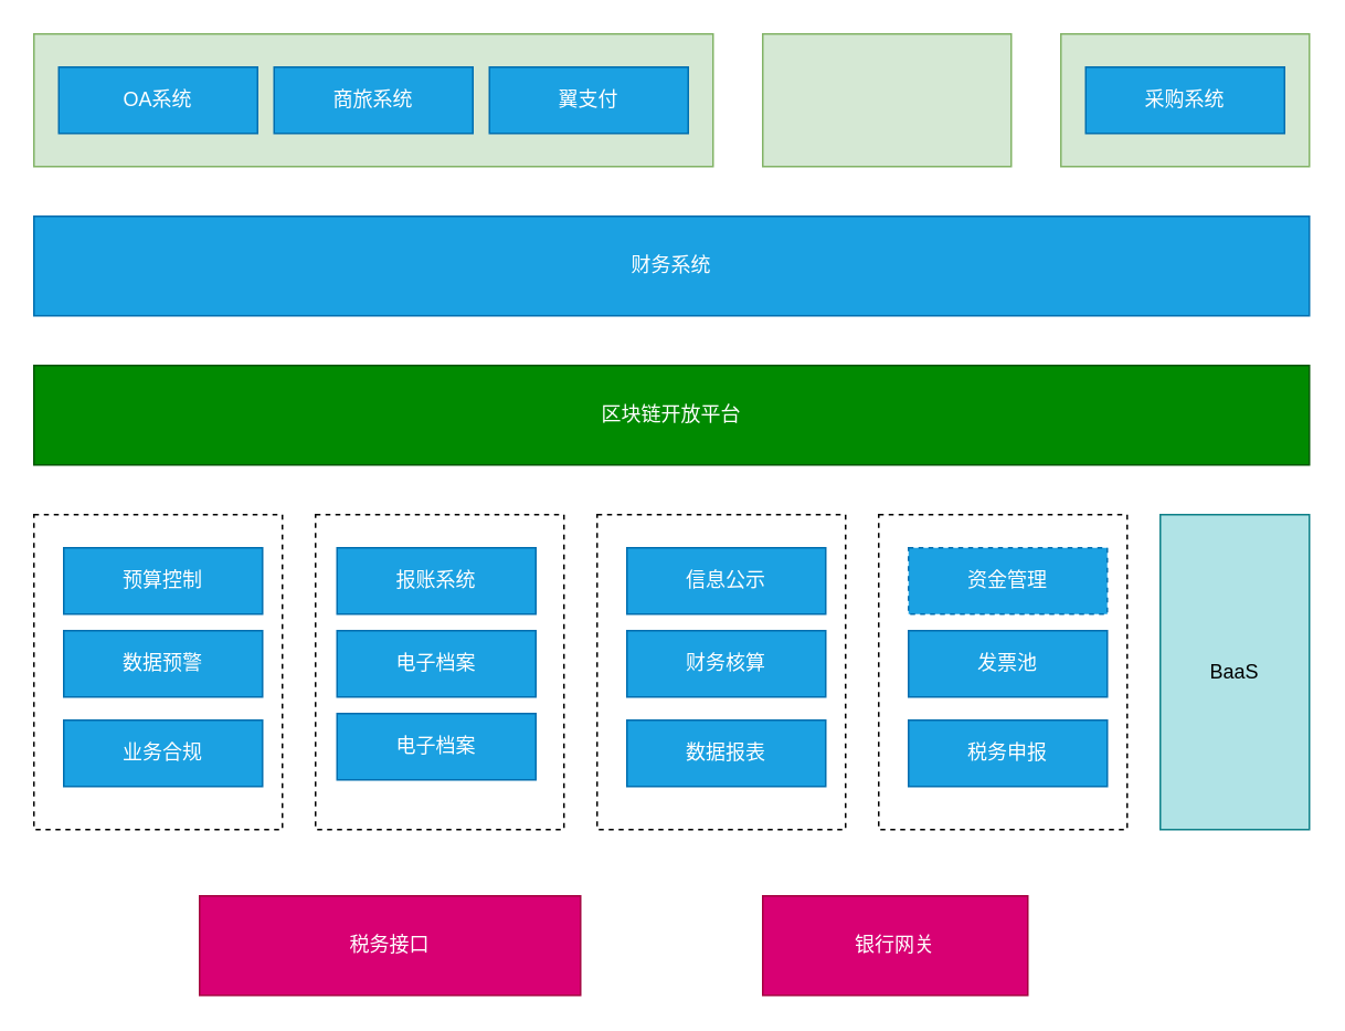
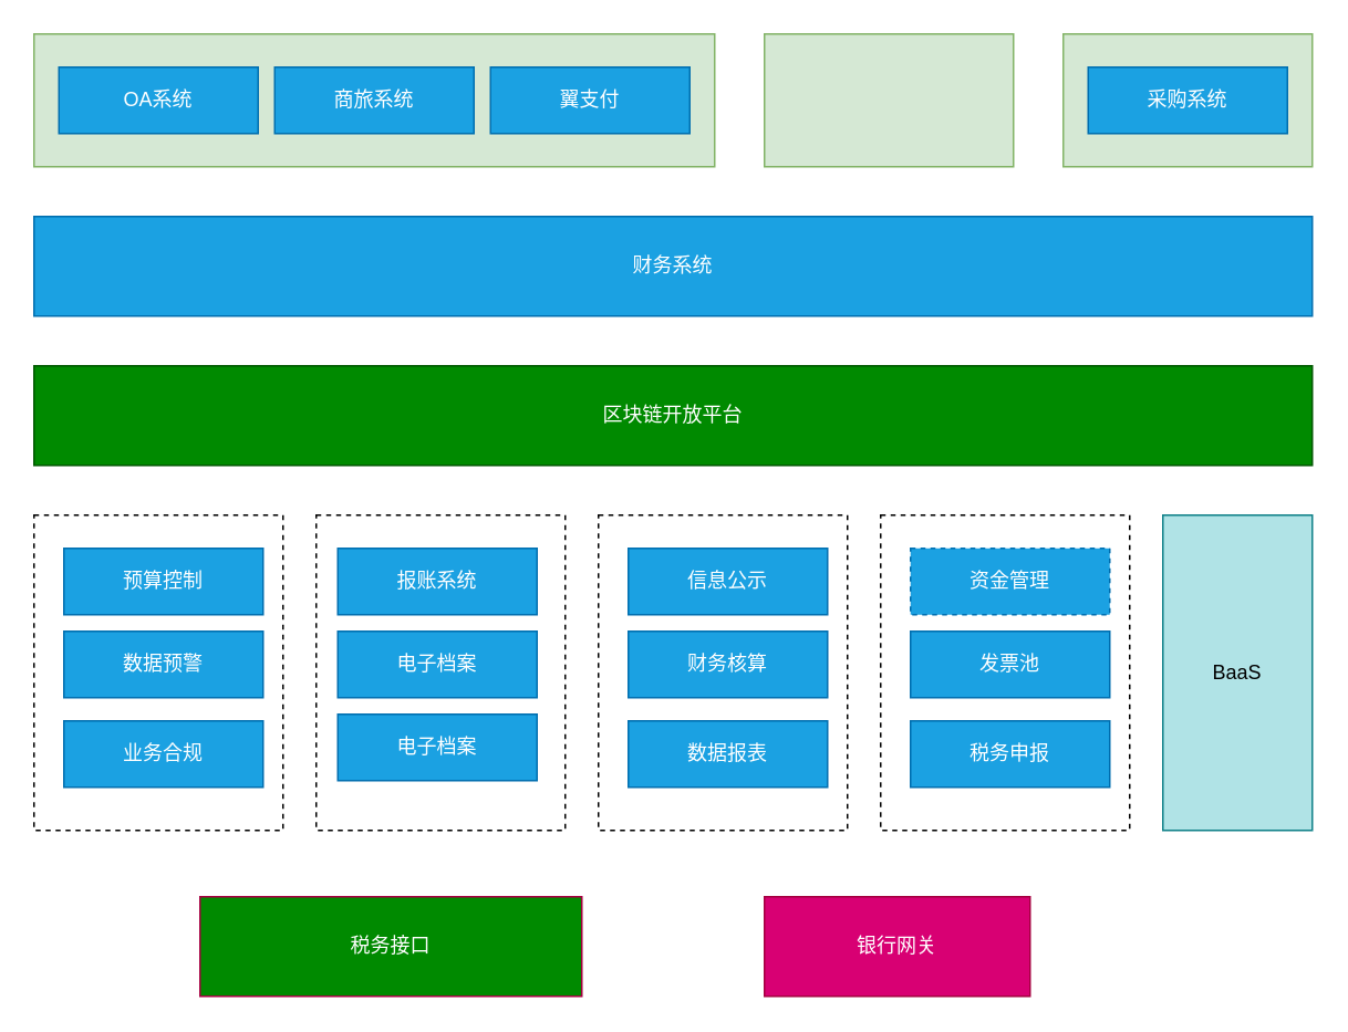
- <mxCell id="12" value="税务接口" style="rounded=0;whiteSpace=wrap;html=1;fillColor=#d80073;strokeColor=#A50040;fontColor=#ffffff;" vertex="1" parent="1"><mxGeometry x="120" y="540" width="230" height="60" as="geometry" /></mxCell>
+ <mxCell id="12" value="税务接口" style="rounded=0;whiteSpace=wrap;html=1;fillColor=#008a00;strokeColor=#A50040;fontColor=#ffffff;" vertex="1" parent="1"><mxGeometry x="120" y="540" width="230" height="60" as="geometry" /></mxCell>
